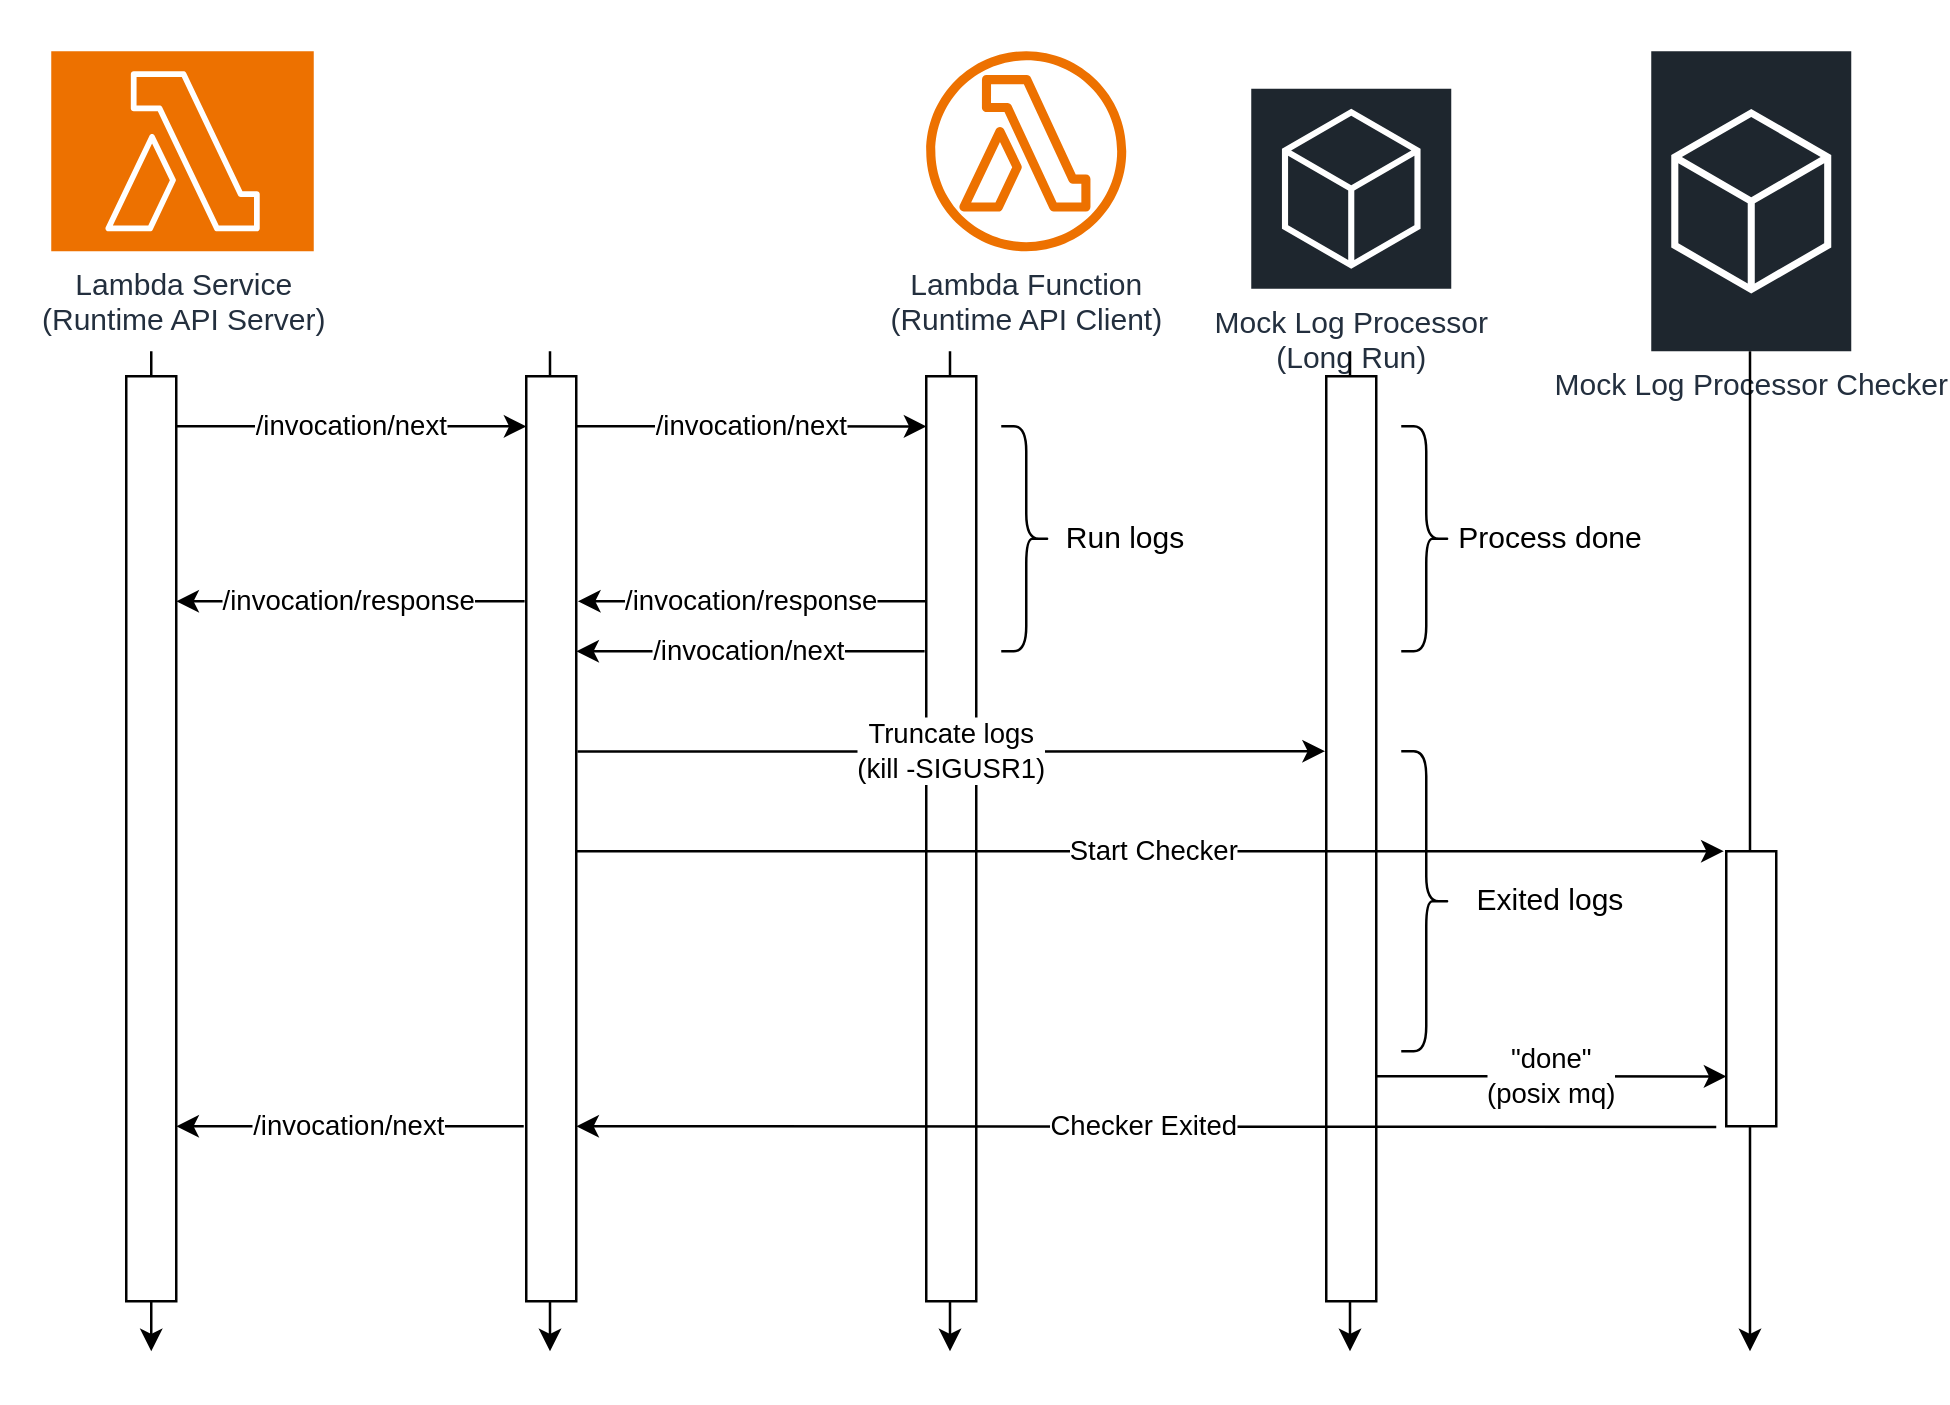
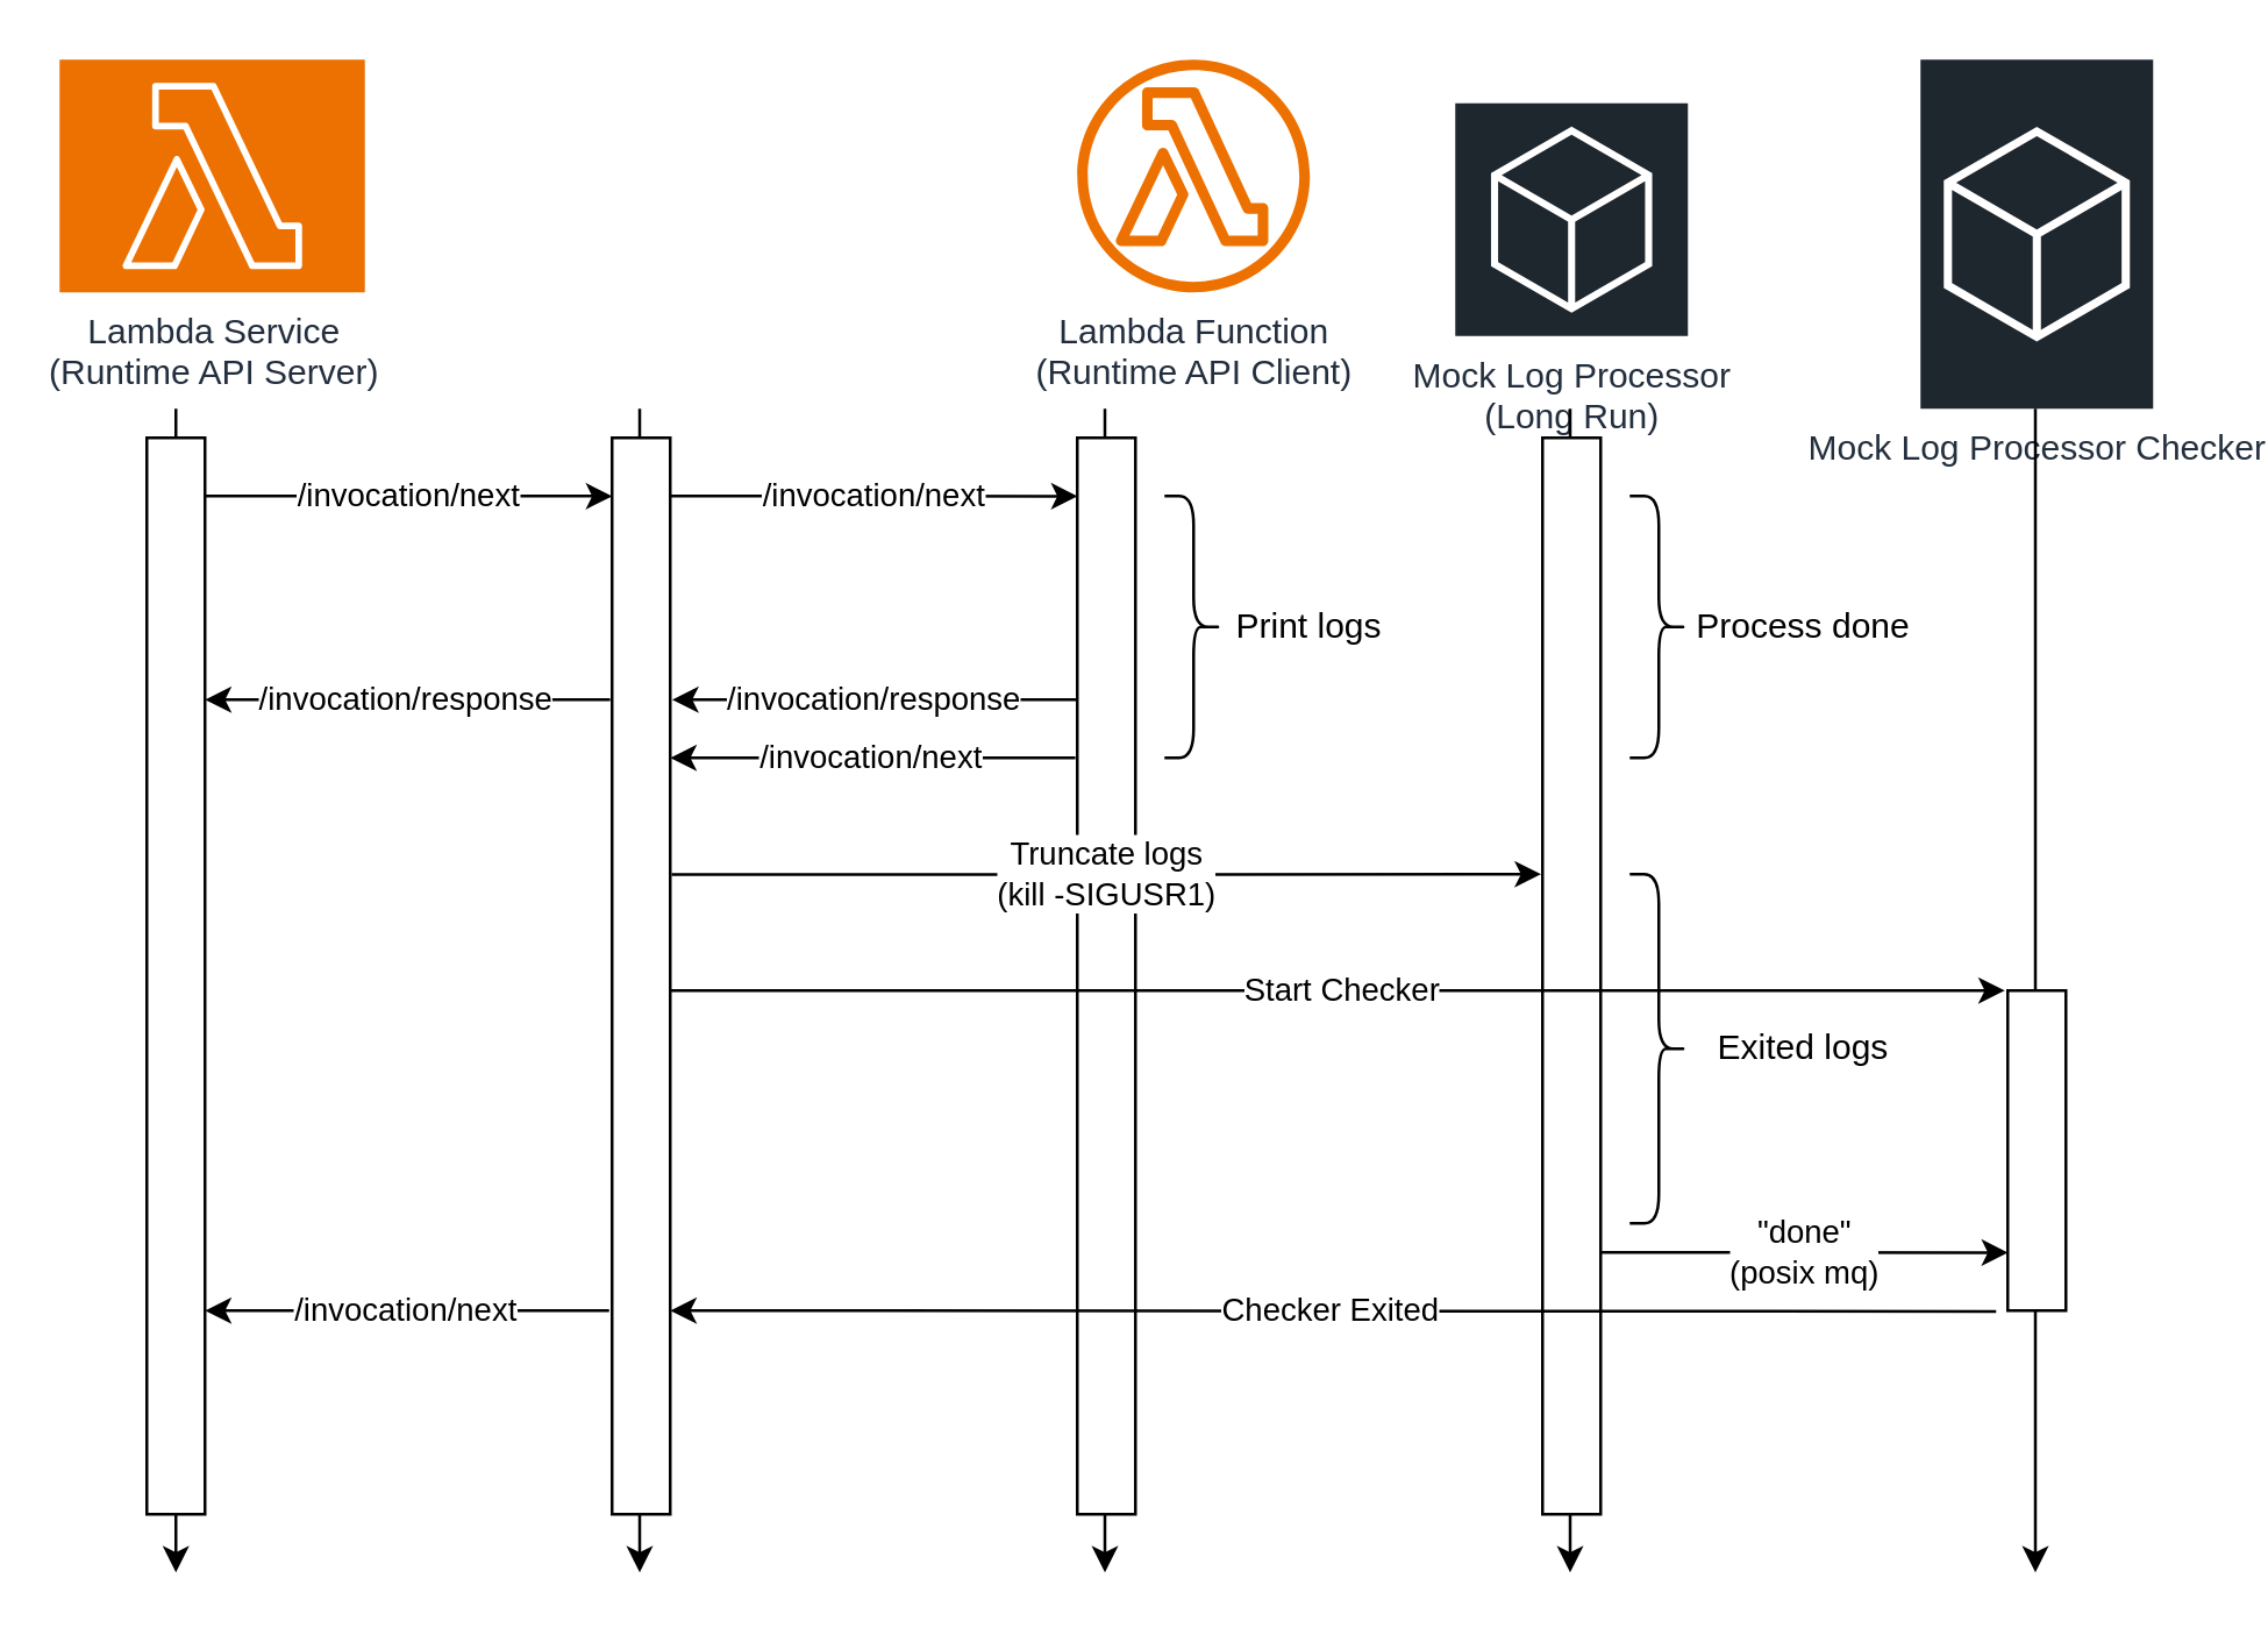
- <mxCell id="22" value="Run logs" style="text;html=1;align=center;verticalAlign=middle;whiteSpace=wrap;rounded=0;" vertex="1" parent="1"><mxGeometry x="410" y="200" width="80" height="30" as="geometry" /></mxCell>
+ <mxCell id="22" value="Print logs" style="text;html=1;align=center;verticalAlign=middle;whiteSpace=wrap;rounded=0;" vertex="1" parent="1"><mxGeometry x="410" y="200" width="80" height="30" as="geometry" /></mxCell>
